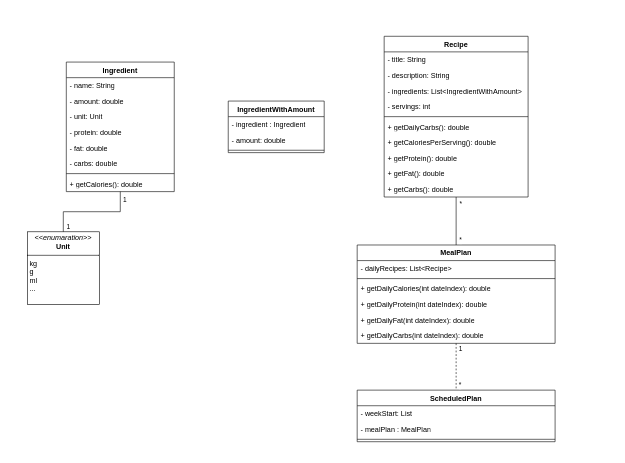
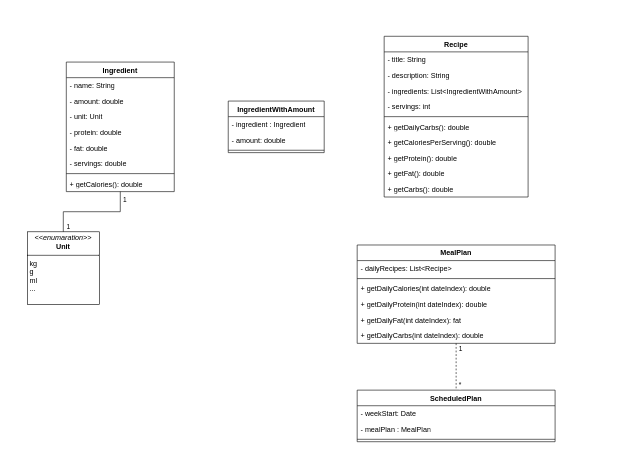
- <mxCell id="36" value="- carbs: double" style="text;strokeColor=none;fillColor=none;align=left;verticalAlign=top;spacingLeft=4;spacingRight=4;overflow=hidden;rotatable=0;points=[[0,0.5],[1,0.5]];portConstraint=eastwest;whiteSpace=wrap;html=1;" vertex="1" parent="30"><mxGeometry y="156" width="180" height="26" as="geometry" /></mxCell>
+ <mxCell id="36" value="- servings: double" style="text;strokeColor=none;fillColor=none;align=left;verticalAlign=top;spacingLeft=4;spacingRight=4;overflow=hidden;rotatable=0;points=[[0,0.5],[1,0.5]];portConstraint=eastwest;whiteSpace=wrap;html=1;" vertex="1" parent="30"><mxGeometry y="156" width="180" height="26" as="geometry" /></mxCell>
- <mxCell id="42" value="" style="endArrow=none;html=1;edgeStyle=orthogonalEdgeStyle;rounded=0;" edge="1" parent="1" source="7" target="18"><mxGeometry relative="1" as="geometry"><mxPoint x="560" y="410" as="sourcePoint" /><mxPoint x="720" y="410" as="targetPoint" /></mxGeometry></mxCell>
- <mxCell id="43" value="&amp;nbsp;*" style="edgeLabel;resizable=0;html=1;align=left;verticalAlign=bottom;" connectable="0" vertex="1" parent="42"><mxGeometry x="-1" relative="1" as="geometry"><mxPoint x="1" y="20" as="offset" /></mxGeometry></mxCell>
- <mxCell id="44" value="*" style="edgeLabel;resizable=0;html=1;align=right;verticalAlign=bottom;" connectable="0" vertex="1" parent="42"><mxGeometry x="1" relative="1" as="geometry"><mxPoint x="10" as="offset" /></mxGeometry></mxCell>
- <mxCell id="23" value="+ getDailyFat(int dateIndex): double" style="text;strokeColor=none;fillColor=none;align=left;verticalAlign=top;spacingLeft=4;spacingRight=4;overflow=hidden;rotatable=0;points=[[0,0.5],[1,0.5]];portConstraint=eastwest;whiteSpace=wrap;html=1;" vertex="1" parent="18"><mxGeometry y="112" width="330" height="26" as="geometry" /></mxCell>
+ <mxCell id="23" value="+ getDailyFat(int dateIndex): fat" style="text;strokeColor=none;fillColor=none;align=left;verticalAlign=top;spacingLeft=4;spacingRight=4;overflow=hidden;rotatable=0;points=[[0,0.5],[1,0.5]];portConstraint=eastwest;whiteSpace=wrap;html=1;" vertex="1" parent="18"><mxGeometry y="112" width="330" height="26" as="geometry" /></mxCell>
- <mxCell id="27" value="- weekStart: List" style="text;strokeColor=none;fillColor=none;align=left;verticalAlign=top;spacingLeft=4;spacingRight=4;overflow=hidden;rotatable=0;points=[[0,0.5],[1,0.5]];portConstraint=eastwest;whiteSpace=wrap;html=1;" vertex="1" parent="26"><mxGeometry y="26" width="330" height="26" as="geometry" /></mxCell>
+ <mxCell id="27" value="- weekStart: Date" style="text;strokeColor=none;fillColor=none;align=left;verticalAlign=top;spacingLeft=4;spacingRight=4;overflow=hidden;rotatable=0;points=[[0,0.5],[1,0.5]];portConstraint=eastwest;whiteSpace=wrap;html=1;" vertex="1" parent="26"><mxGeometry y="26" width="330" height="26" as="geometry" /></mxCell>
